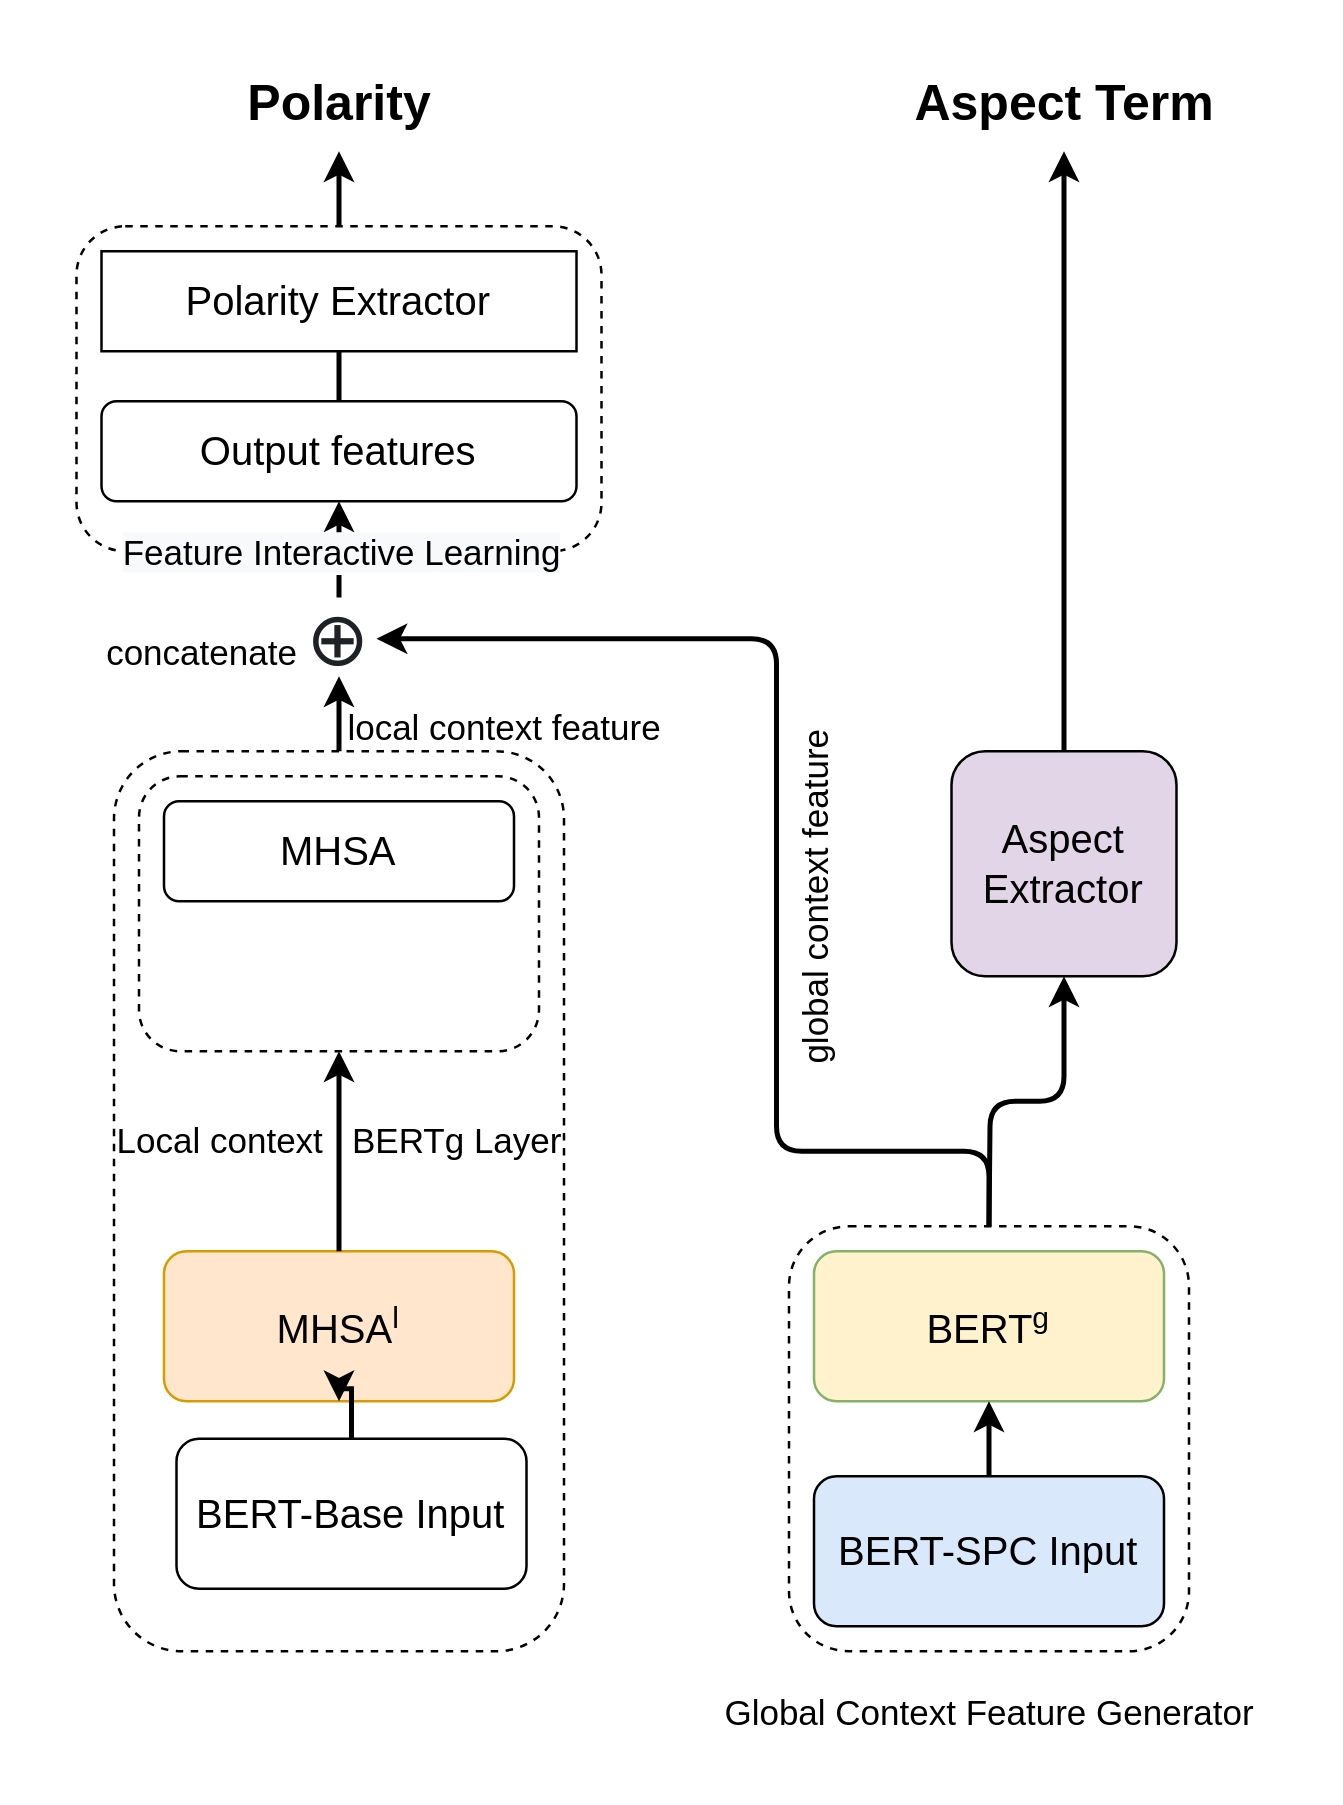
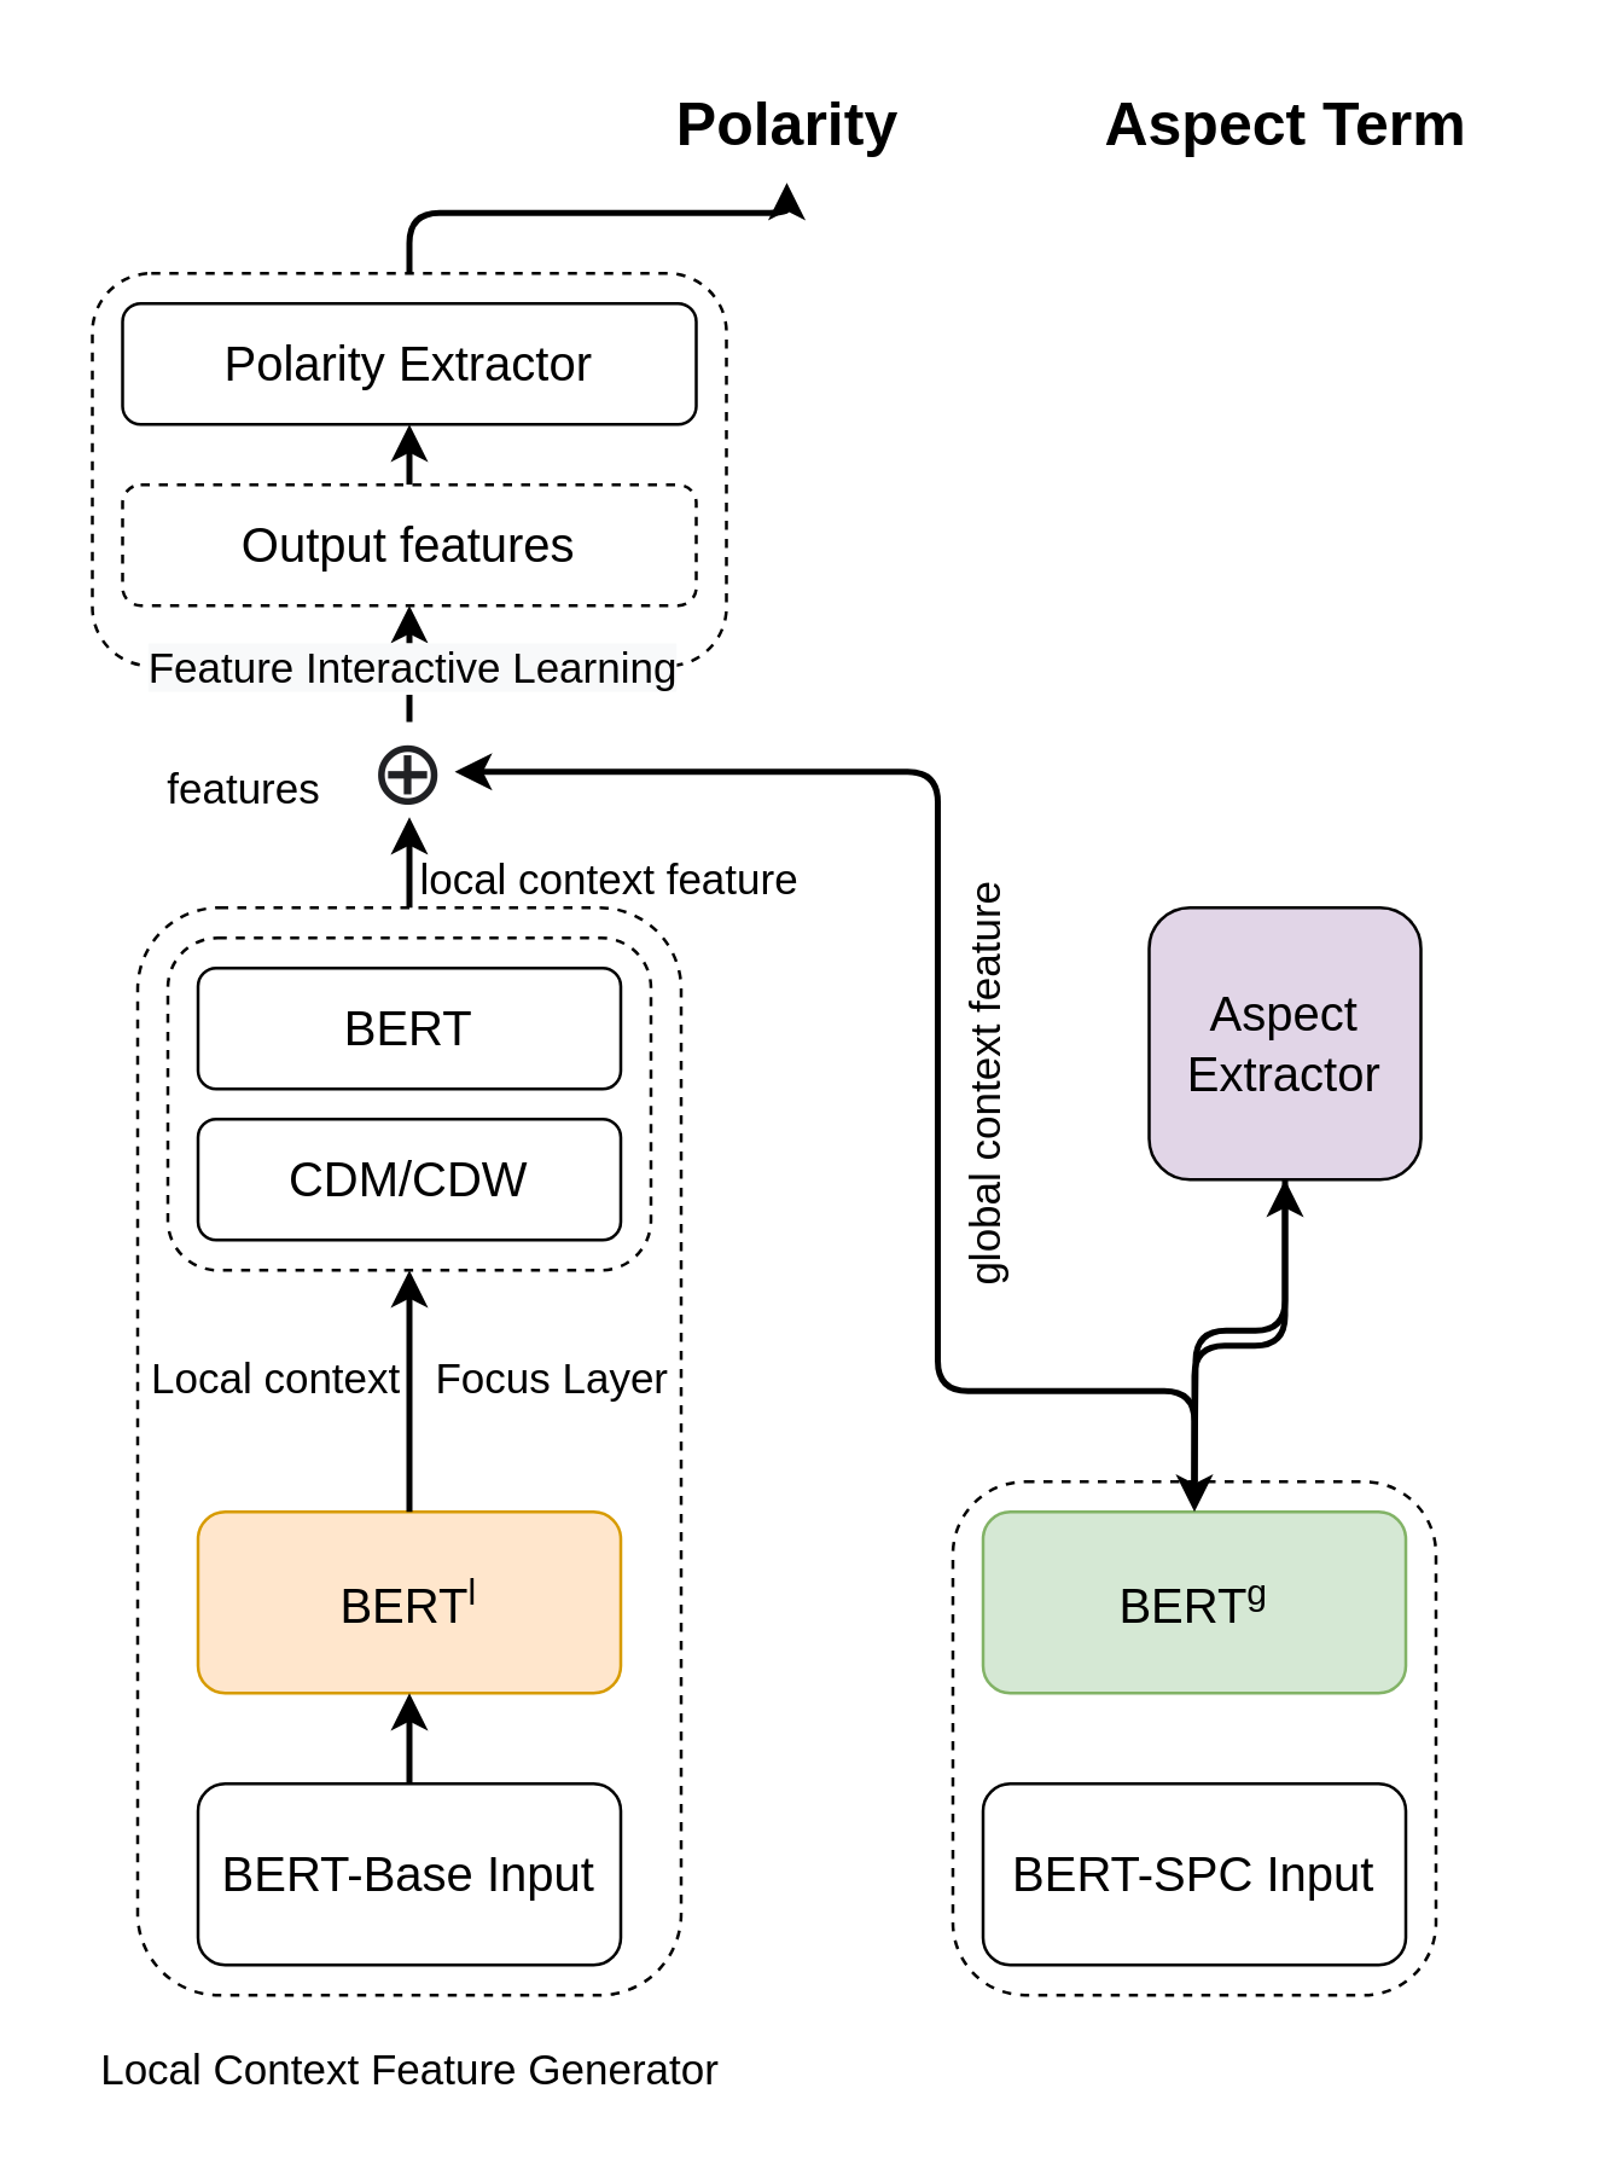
- <mxCell id="36" value="&lt;font style=&quot;font-size: 20px;&quot;&gt;&lt;b&gt;Polarity&lt;/b&gt;&lt;/font&gt;" style="text;html=1;align=center;verticalAlign=middle;resizable=0;points=[];autosize=1;strokeColor=none;fillColor=none;fontSize=14;" vertex="1" parent="1"><mxGeometry x="85" y="20" width="100" height="40" as="geometry" /></mxCell>
+ <mxCell id="36" value="&lt;font style=&quot;font-size: 20px;&quot;&gt;&lt;b&gt;Polarity&lt;/b&gt;&lt;/font&gt;" style="text;html=1;align=center;verticalAlign=middle;resizable=0;points=[];autosize=1;strokeColor=none;fillColor=none;fontSize=14;" vertex="1" parent="1"><mxGeometry x="210" y="20" width="100" height="40" as="geometry" /></mxCell>
- <mxCell id="34" value="Polarity Extractor" style="whiteSpace=wrap;html=1;fontSize=16;glass=0;rounded=0;" vertex="1" parent="1"><mxGeometry x="40" y="100" width="190" height="40" as="geometry" /></mxCell>
+ <mxCell id="34" value="Polarity Extractor" style="rounded=1;whiteSpace=wrap;html=1;fontSize=16;glass=0;" vertex="1" parent="1"><mxGeometry x="40" y="100" width="190" height="40" as="geometry" /></mxCell>
- <mxCell id="32" value="" style="edgeStyle=orthogonalEdgeStyle;rounded=1;orthogonalLoop=1;jettySize=auto;html=1;fontSize=14;strokeWidth=2;endArrow=none;" edge="1" parent="1" source="33" target="34"><mxGeometry relative="1" as="geometry" /></mxCell>
+ <mxCell id="32" value="" style="edgeStyle=orthogonalEdgeStyle;rounded=1;orthogonalLoop=1;jettySize=auto;html=1;fontSize=14;strokeWidth=2;" edge="1" parent="1" source="33" target="34"><mxGeometry relative="1" as="geometry" /></mxCell>
- <mxCell id="33" value="Output features" style="rounded=1;whiteSpace=wrap;html=1;fontSize=16;glass=0;" vertex="1" parent="1"><mxGeometry x="40" y="160" width="190" height="40" as="geometry" /></mxCell>
+ <mxCell id="33" value="Output features" style="rounded=1;whiteSpace=wrap;html=1;fontSize=16;glass=0;dashed=1;" vertex="1" parent="1"><mxGeometry x="40" y="160" width="190" height="40" as="geometry" /></mxCell>
- <mxCell id="21" style="edgeStyle=orthogonalEdgeStyle;rounded=1;orthogonalLoop=1;jettySize=auto;html=1;fontSize=20;strokeWidth=2;" edge="1" parent="1" source="22" target="35"><mxGeometry relative="1" as="geometry" /></mxCell>
+ <mxCell id="21" style="edgeStyle=orthogonalEdgeStyle;rounded=1;orthogonalLoop=1;jettySize=auto;html=1;fontSize=20;strokeWidth=2;" edge="1" parent="1" source="22" target="18"><mxGeometry relative="1" as="geometry" /></mxCell>
- <mxCell id="28" value="&lt;font style=&quot;font-size: 14px;&quot;&gt;concatenate&lt;/font&gt;" style="text;html=1;align=center;verticalAlign=middle;resizable=0;points=[];autosize=1;strokeColor=none;fillColor=none;fontSize=30;" vertex="1" parent="1"><mxGeometry x="30" y="230" width="100" height="50" as="geometry" /></mxCell>
+ <mxCell id="28" value="&lt;font style=&quot;font-size: 14px;&quot;&gt;features&lt;/font&gt;" style="text;html=1;align=center;verticalAlign=middle;resizable=0;points=[];autosize=1;strokeColor=none;fillColor=none;fontSize=30;" vertex="1" parent="1"><mxGeometry x="30" y="230" width="100" height="50" as="geometry" /></mxCell>
- <mxCell id="10" value="&lt;font style=&quot;font-size: 16px;&quot;&gt;MHSA&lt;/font&gt;" style="rounded=1;whiteSpace=wrap;html=1;fontSize=12;" vertex="1" parent="4"><mxGeometry x="45" y="20" width="140" height="40" as="geometry" /></mxCell>
+ <mxCell id="10" value="&lt;font style=&quot;font-size: 16px;&quot;&gt;BERT&lt;/font&gt;" style="rounded=1;whiteSpace=wrap;html=1;fontSize=12;" vertex="1" parent="4"><mxGeometry x="45" y="20" width="140" height="40" as="geometry" /></mxCell>
+ <mxCell id="9" value="&lt;font style=&quot;font-size: 16px;&quot;&gt;CDM/CDW&lt;/font&gt;" style="rounded=1;whiteSpace=wrap;html=1;fontSize=12;" vertex="1" parent="4"><mxGeometry x="45" y="70" width="140" height="40" as="geometry" /></mxCell>
- <mxCell id="13" value="&lt;font style=&quot;font-size: 14px;&quot;&gt;Local context&amp;nbsp; &amp;nbsp;BERTg Layer&lt;/font&gt;" style="text;html=1;align=center;verticalAlign=middle;resizable=0;points=[];autosize=1;strokeColor=none;fillColor=none;fontSize=16;" vertex="1" parent="4"><mxGeometry x="20" y="140" width="190" height="30" as="geometry" /></mxCell>
+ <mxCell id="13" value="&lt;font style=&quot;font-size: 14px;&quot;&gt;Local context&amp;nbsp; &amp;nbsp;Focus Layer&lt;/font&gt;" style="text;html=1;align=center;verticalAlign=middle;resizable=0;points=[];autosize=1;strokeColor=none;fillColor=none;fontSize=16;" vertex="1" parent="4"><mxGeometry x="20" y="140" width="190" height="30" as="geometry" /></mxCell>
- <mxCell id="7" value="MHSA&lt;sup style=&quot;&quot;&gt;&lt;font style=&quot;font-size: 12px;&quot;&gt;l&lt;/font&gt;&lt;/sup&gt;" style="rounded=1;whiteSpace=wrap;html=1;fontSize=16;fillColor=#ffe6cc;strokeColor=#d79b00;" vertex="1" parent="4"><mxGeometry x="45" y="200" width="140" height="60" as="geometry" /></mxCell>
+ <mxCell id="7" value="BERT&lt;sup style=&quot;&quot;&gt;&lt;font style=&quot;font-size: 12px;&quot;&gt;l&lt;/font&gt;&lt;/sup&gt;" style="rounded=1;whiteSpace=wrap;html=1;fontSize=16;fillColor=#ffe6cc;strokeColor=#d79b00;" vertex="1" parent="4"><mxGeometry x="45" y="200" width="140" height="60" as="geometry" /></mxCell>
- <mxCell id="18" value="BERT&lt;sup&gt;&lt;font style=&quot;font-size: 12px;&quot;&gt;g&lt;/font&gt;&lt;/sup&gt;" style="rounded=1;whiteSpace=wrap;html=1;fontSize=16;fillColor=#fff2cc;strokeColor=#82b366;" vertex="1" parent="15"><mxGeometry x="50" y="10" width="140" height="60" as="geometry" /></mxCell>
+ <mxCell id="18" value="BERT&lt;sup&gt;&lt;font style=&quot;font-size: 12px;&quot;&gt;g&lt;/font&gt;&lt;/sup&gt;" style="rounded=1;whiteSpace=wrap;html=1;fontSize=16;fillColor=#d5e8d4;strokeColor=#82b366;" vertex="1" parent="15"><mxGeometry x="50" y="10" width="140" height="60" as="geometry" /></mxCell>
- <mxCell id="19" value="" style="edgeStyle=orthogonalEdgeStyle;rounded=0;orthogonalLoop=1;jettySize=auto;html=1;fontSize=16;strokeWidth=2;" edge="1" parent="15" source="17" target="18"><mxGeometry relative="1" as="geometry" /></mxCell>
- <mxCell id="6" value="&lt;font style=&quot;font-size: 16px;&quot;&gt;BERT-Base Input&lt;/font&gt;" style="rounded=1;whiteSpace=wrap;html=1;" vertex="1" parent="4"><mxGeometry x="50" y="275" width="140" height="60" as="geometry" /></mxCell>
+ <mxCell id="6" value="&lt;font style=&quot;font-size: 16px;&quot;&gt;BERT-Base Input&lt;/font&gt;" style="rounded=1;whiteSpace=wrap;html=1;" vertex="1" parent="4"><mxGeometry x="45" y="290" width="140" height="60" as="geometry" /></mxCell>
- <mxCell id="17" value="&lt;font style=&quot;font-size: 16px;&quot;&gt;BERT-SPC Input&lt;/font&gt;" style="rounded=1;whiteSpace=wrap;html=1;fillColor=#dae8fc;" vertex="1" parent="15"><mxGeometry x="50" y="100" width="140" height="60" as="geometry" /></mxCell>
+ <mxCell id="17" value="&lt;font style=&quot;font-size: 16px;&quot;&gt;BERT-SPC Input&lt;/font&gt;" style="rounded=1;whiteSpace=wrap;html=1;" vertex="1" parent="15"><mxGeometry x="50" y="100" width="140" height="60" as="geometry" /></mxCell>
+ <mxCell id="14" value="Local Context Feature Generator" style="text;html=1;align=center;verticalAlign=middle;resizable=0;points=[];autosize=1;strokeColor=none;fillColor=none;fontSize=14;" vertex="1" parent="4"><mxGeometry y="370" width="230" height="30" as="geometry" /></mxCell>
- <mxCell id="20" value="Global Context Feature Generator" style="text;html=1;align=center;verticalAlign=middle;resizable=0;points=[];autosize=1;strokeColor=none;fillColor=none;fontSize=14;" vertex="1" parent="15"><mxGeometry y="180" width="240" height="30" as="geometry" /></mxCell>
